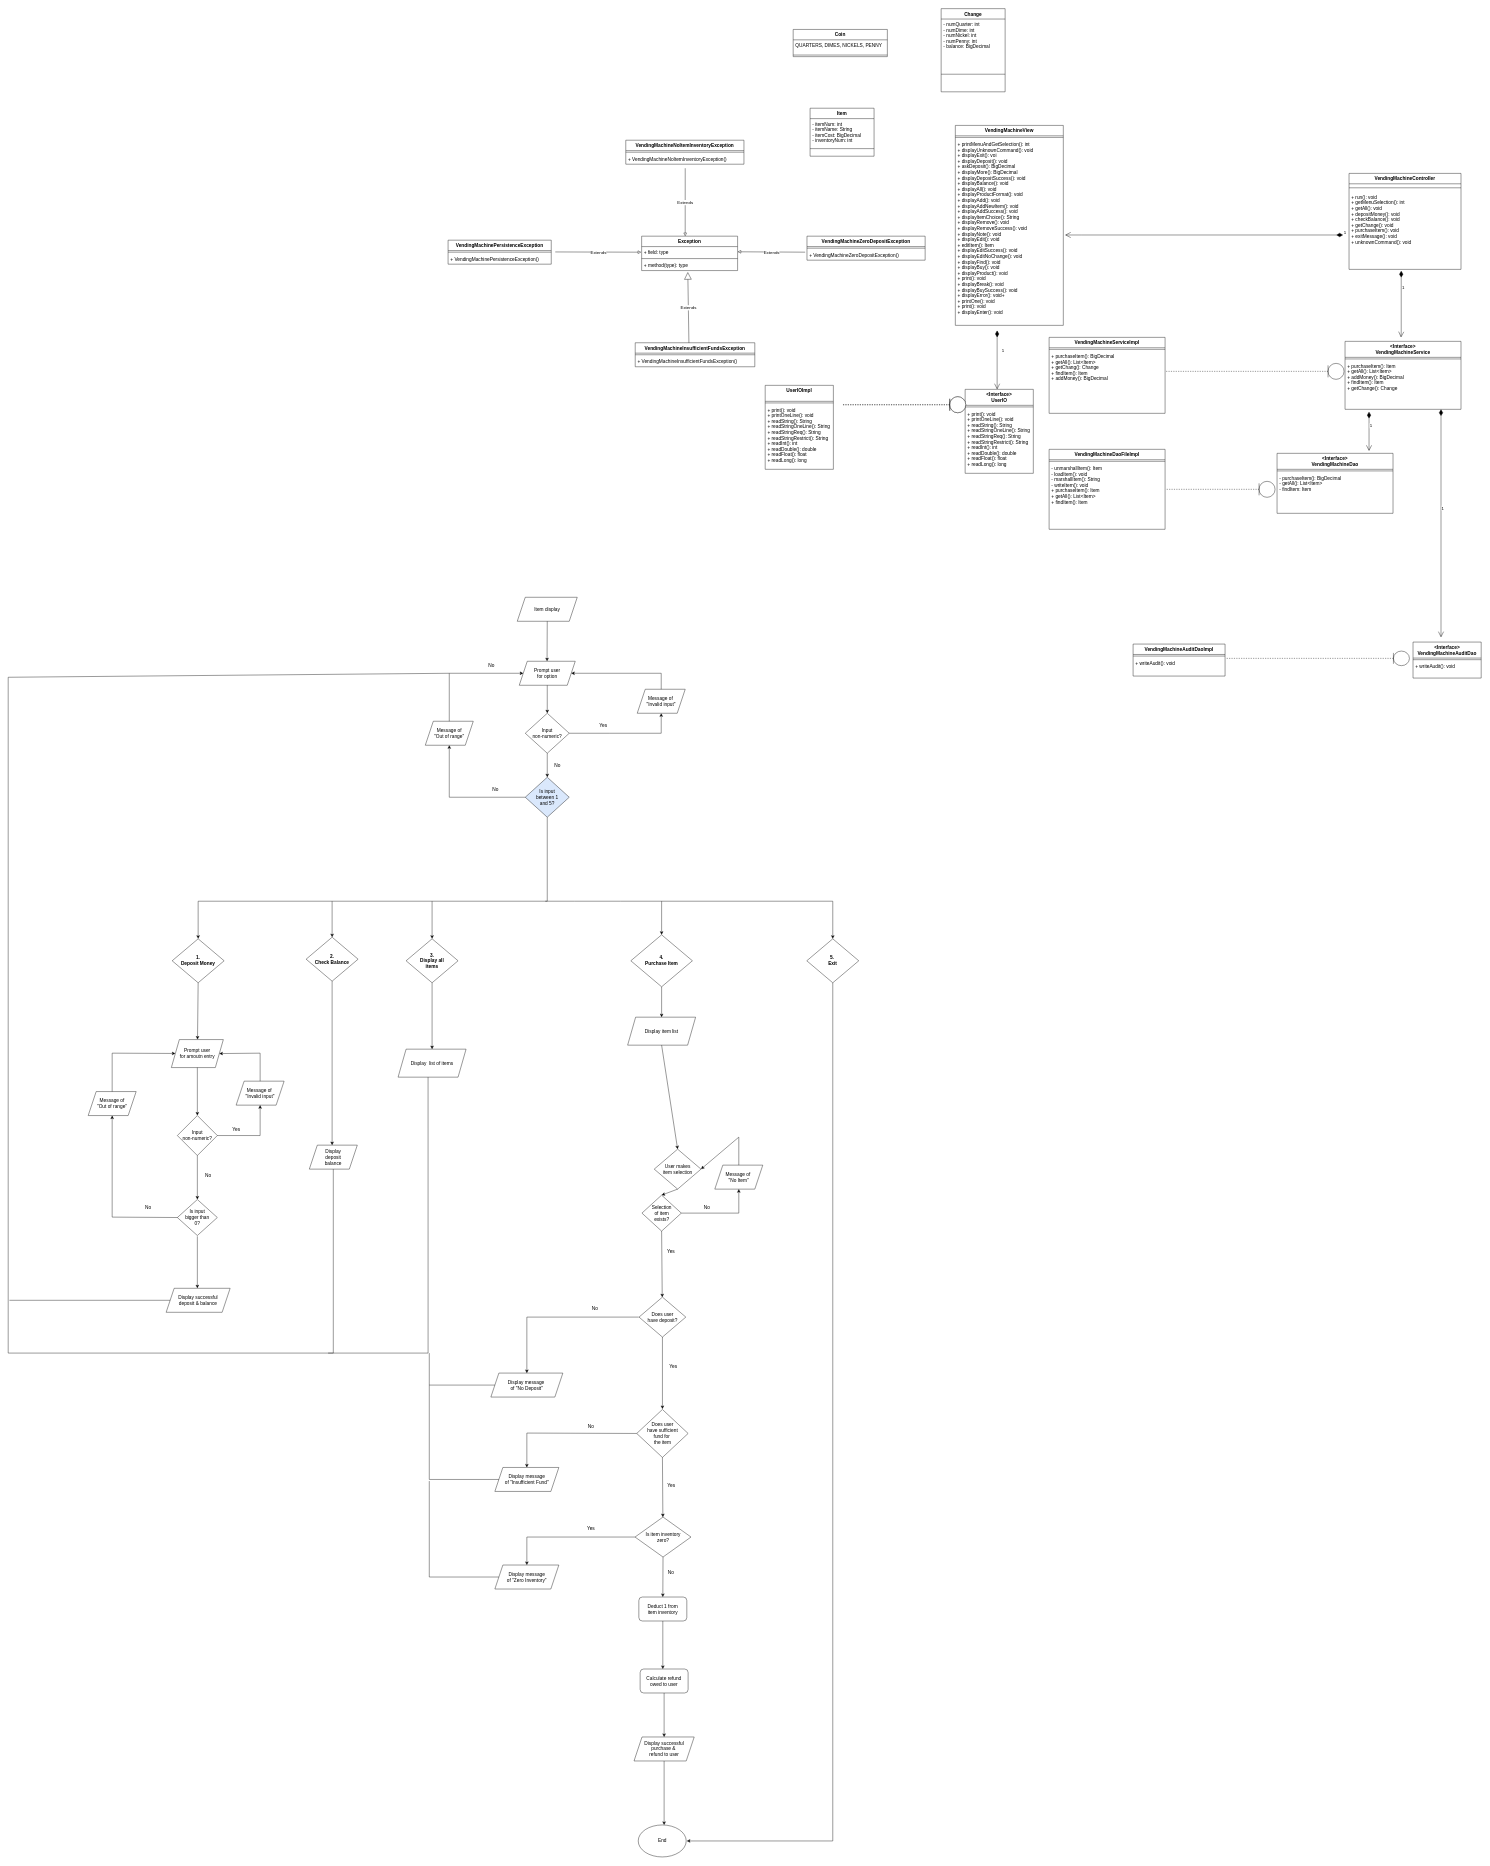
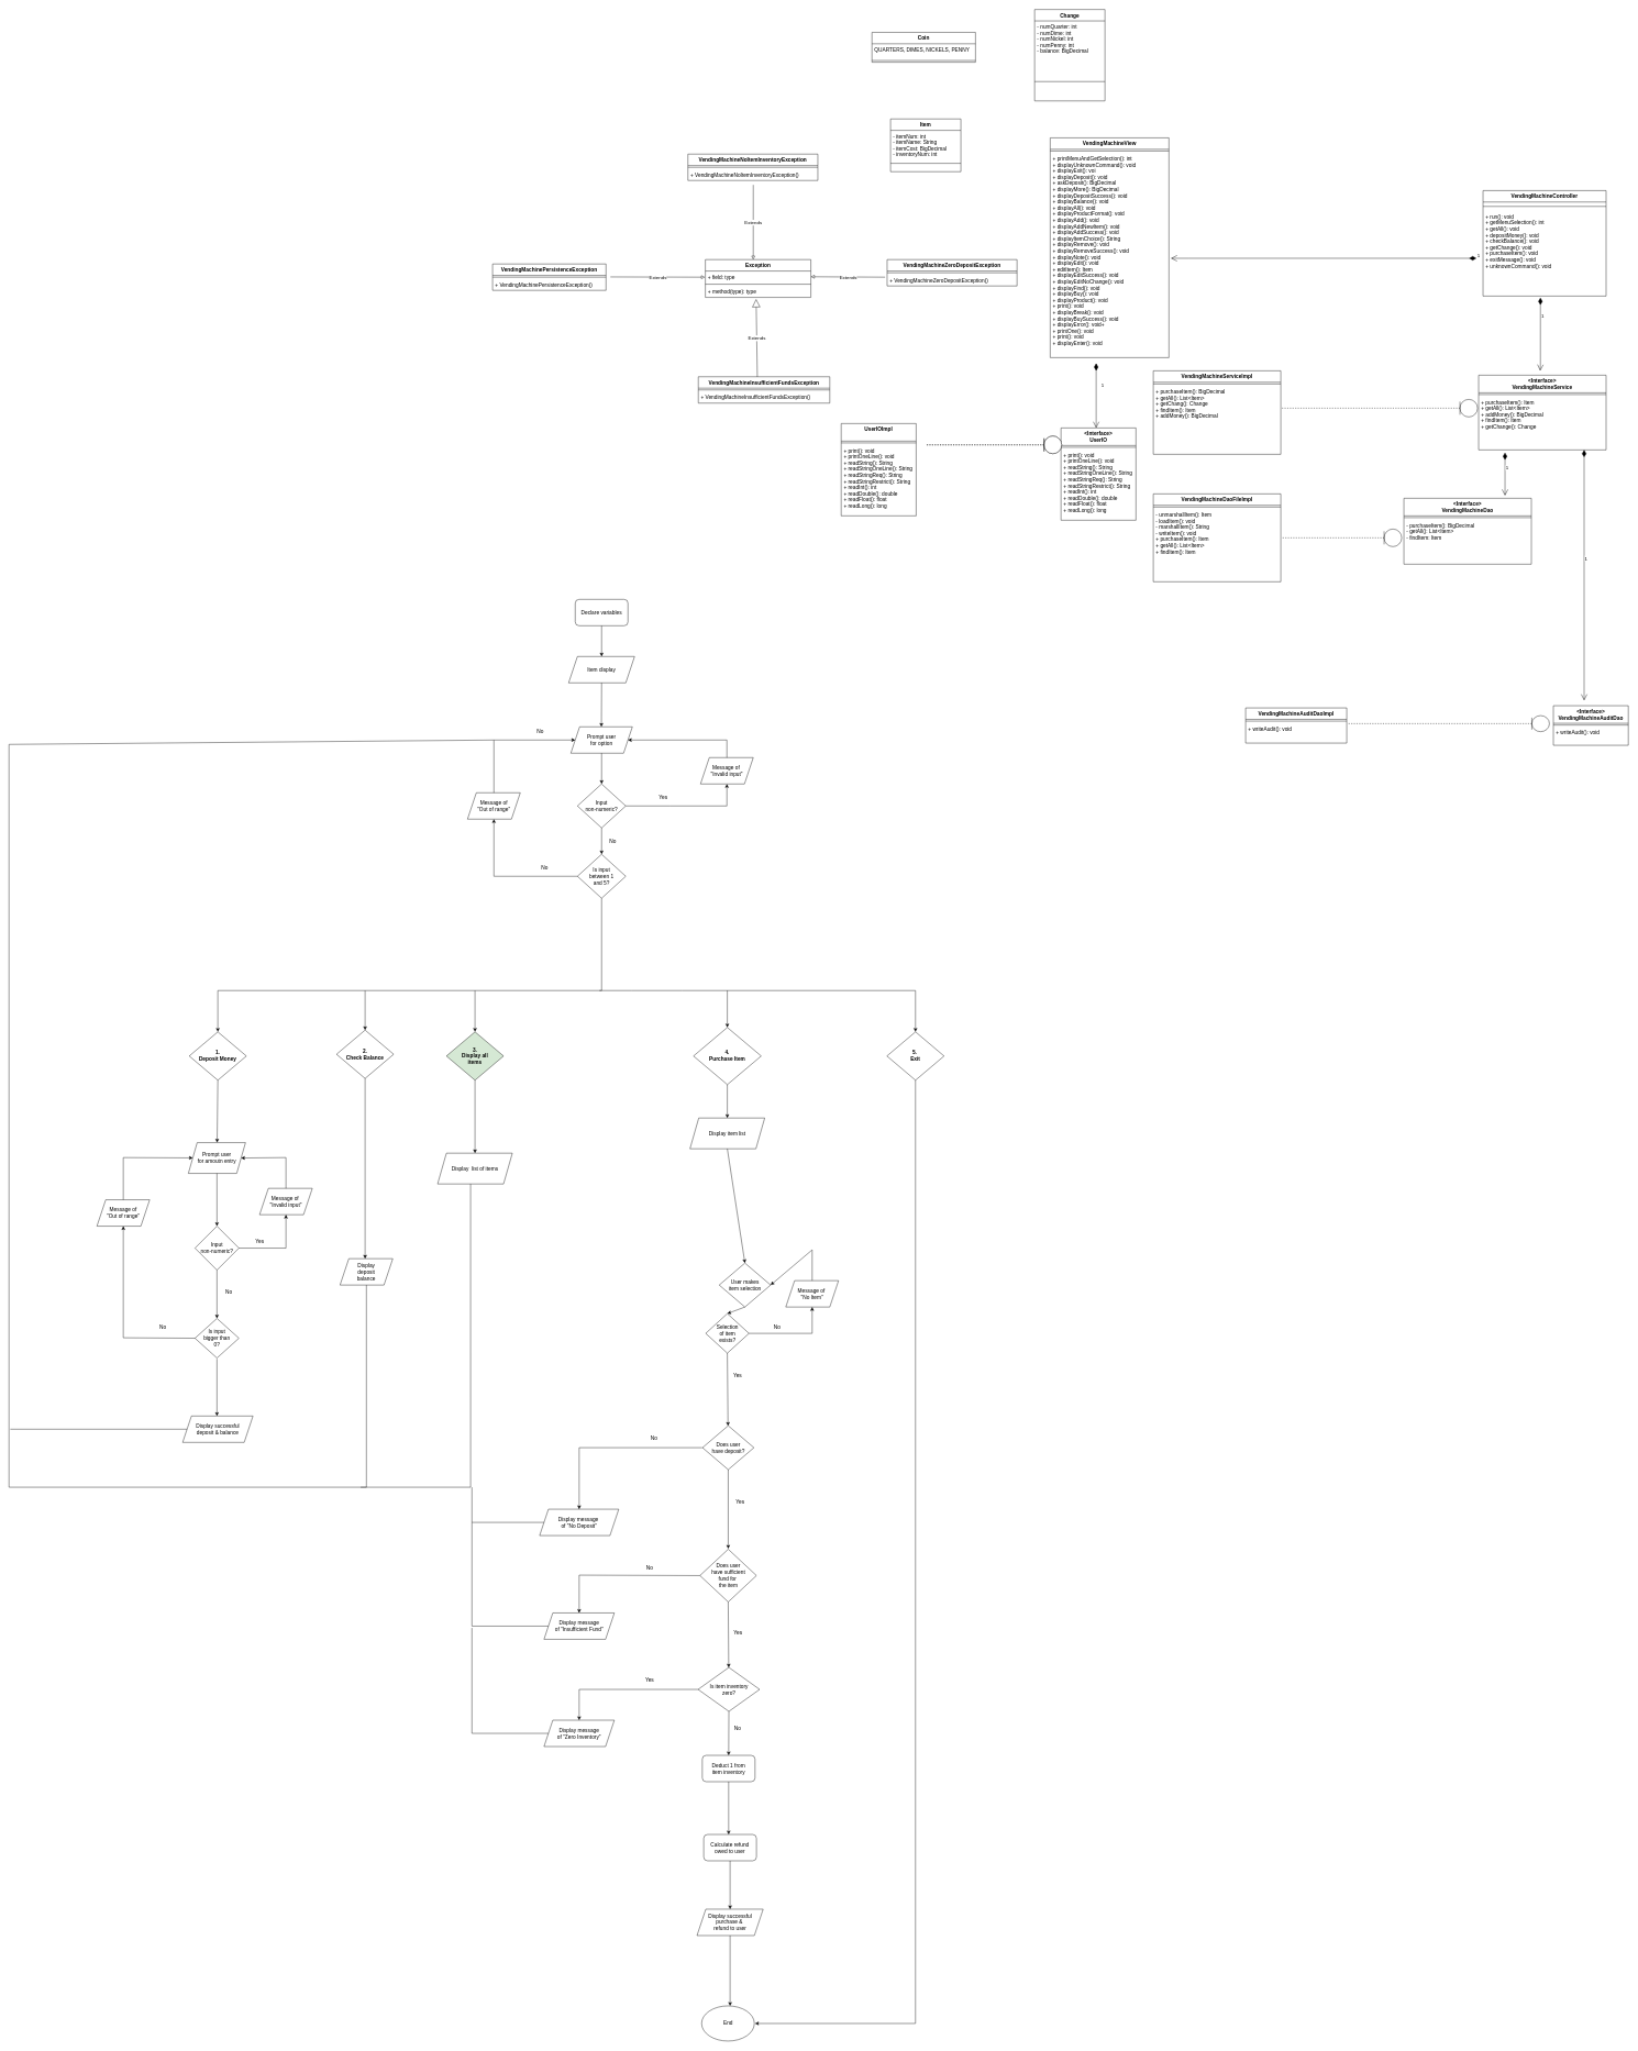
+ <mxCell id="2" value="Declare variables" style="rounded=1;whiteSpace=wrap;html=1;" parent="1" vertex="1"><mxGeometry x="1308" y="1362" width="120" height="60" as="geometry" /></mxCell>
+ <mxCell id="26" value="" style="endArrow=classic;html=1;rounded=0;exitX=0.5;exitY=1;exitDx=0;exitDy=0;entryX=0.5;entryY=0;entryDx=0;entryDy=0;" parent="1" source="2" target="25" edge="1"><mxGeometry width="50" height="50" relative="1" as="geometry"><mxPoint x="1433" y="1532" as="sourcePoint" /><mxPoint x="1483" y="1482" as="targetPoint" /></mxGeometry></mxCell>
- <mxCell id="12" value="Is input &lt;br&gt;between 1 &lt;br&gt;and 5?" style="rhombus;whiteSpace=wrap;html=1;fillColor=#dae8fc;" parent="1" vertex="1"><mxGeometry x="1313" y="1942" width="110" height="100" as="geometry" /></mxCell>
+ <mxCell id="12" value="Is input &lt;br&gt;between 1 &lt;br&gt;and 5?" style="rhombus;whiteSpace=wrap;html=1;" parent="1" vertex="1"><mxGeometry x="1313" y="1942" width="110" height="100" as="geometry" /></mxCell>
- <mxCell id="3" value="3.&lt;br&gt;Display all&lt;br&gt;items" style="rhombus;whiteSpace=wrap;html=1;fontStyle=1" parent="1" vertex="1"><mxGeometry x="1015" y="2346" width="130" height="110" as="geometry" /></mxCell>
+ <mxCell id="3" value="3.&lt;br&gt;Display all&lt;br&gt;items" style="rhombus;whiteSpace=wrap;html=1;fontStyle=1;fillColor=#d5e8d4;" parent="1" vertex="1"><mxGeometry x="1015" y="2346" width="130" height="110" as="geometry" /></mxCell>
